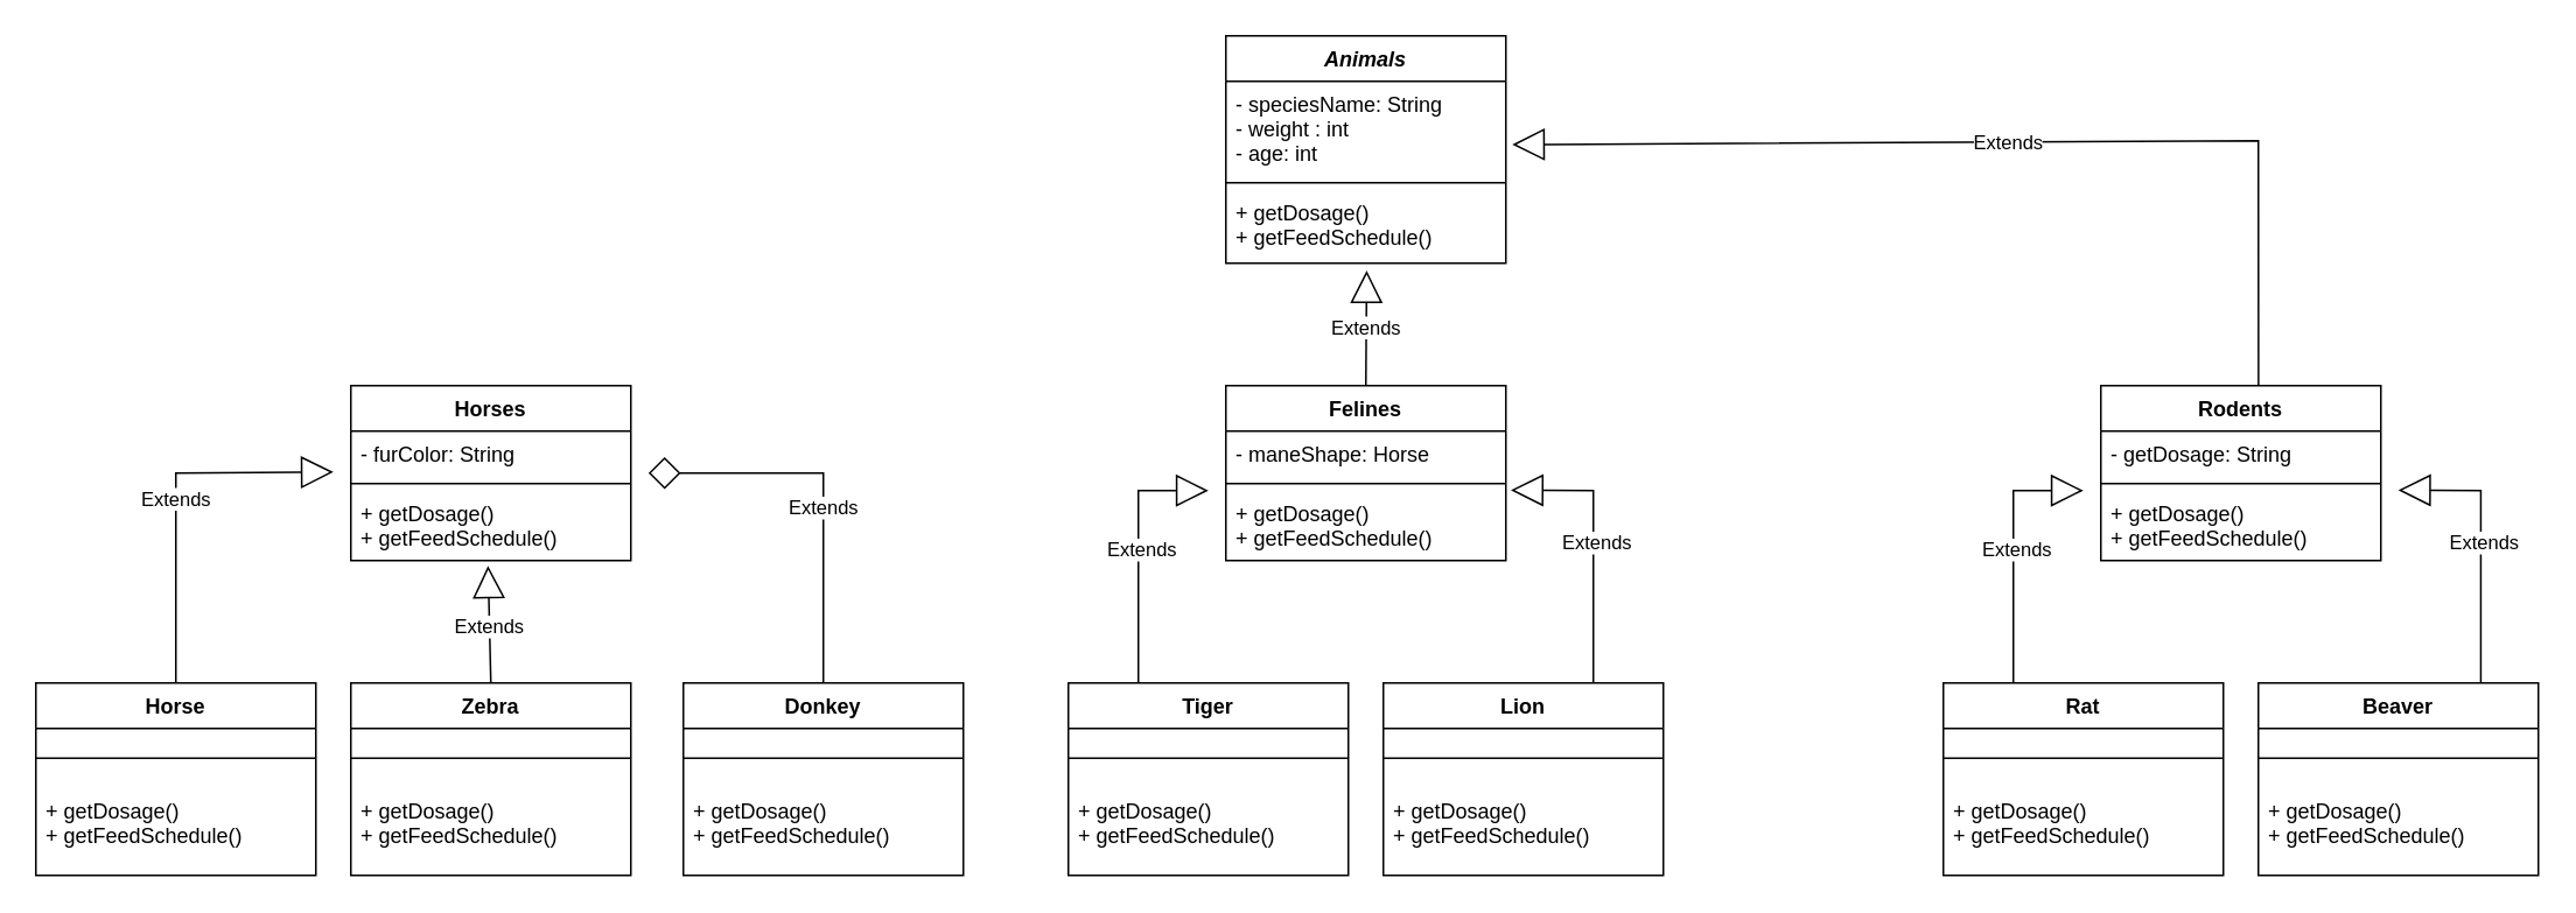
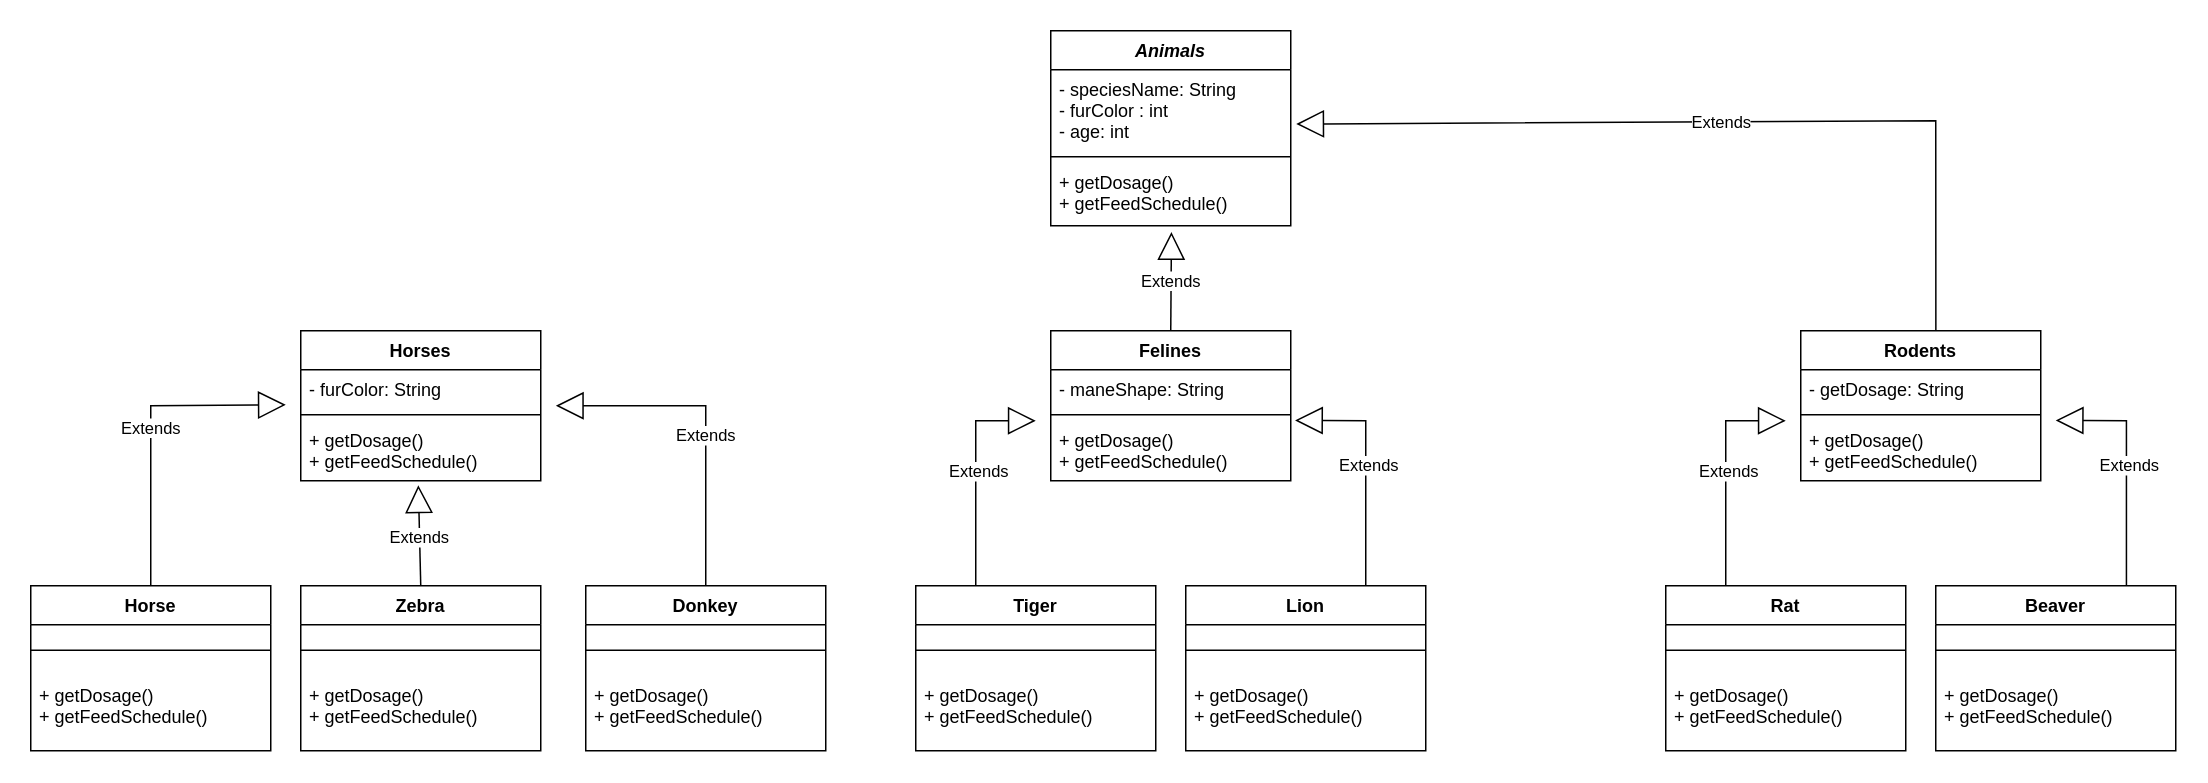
- <mxCell id="3" value="- speciesName: String&#10;- weight : int&#10;- age: int&#10;&#10;" style="text;strokeColor=none;fillColor=none;align=left;verticalAlign=top;spacingLeft=4;spacingRight=4;overflow=hidden;rotatable=0;points=[[0,0.5],[1,0.5]];portConstraint=eastwest;" vertex="1" parent="2"><mxGeometry y="26" width="160" height="54" as="geometry" /></mxCell>
+ <mxCell id="3" value="- speciesName: String&#10;- furColor : int&#10;- age: int&#10;&#10;" style="text;strokeColor=none;fillColor=none;align=left;verticalAlign=top;spacingLeft=4;spacingRight=4;overflow=hidden;rotatable=0;points=[[0,0.5],[1,0.5]];portConstraint=eastwest;" vertex="1" parent="2"><mxGeometry y="26" width="160" height="54" as="geometry" /></mxCell>
- <mxCell id="11" value="- maneShape: Horse" style="text;strokeColor=none;fillColor=none;align=left;verticalAlign=top;spacingLeft=4;spacingRight=4;overflow=hidden;rotatable=0;points=[[0,0.5],[1,0.5]];portConstraint=eastwest;" vertex="1" parent="10"><mxGeometry y="26" width="160" height="26" as="geometry" /></mxCell>
+ <mxCell id="11" value="- maneShape: String" style="text;strokeColor=none;fillColor=none;align=left;verticalAlign=top;spacingLeft=4;spacingRight=4;overflow=hidden;rotatable=0;points=[[0,0.5],[1,0.5]];portConstraint=eastwest;" vertex="1" parent="10"><mxGeometry y="26" width="160" height="26" as="geometry" /></mxCell>
- <mxCell id="43" value="Extends" style="endArrow=diamond;endSize=16;endFill=0;html=1;rounded=0;entryX=1.063;entryY=0.923;entryDx=0;entryDy=0;entryPerimeter=0;exitX=0.5;exitY=0;exitDx=0;exitDy=0;" edge="1" parent="1" source="18" target="7"><mxGeometry x="-0.091" width="160" relative="1" as="geometry"><mxPoint x="640" y="320" as="sourcePoint" /><mxPoint x="800" y="320" as="targetPoint" /><Array as="points"><mxPoint x="470" y="270" /></Array><mxPoint as="offset" /></mxGeometry></mxCell>
+ <mxCell id="43" value="Extends" style="endArrow=block;endSize=16;endFill=0;html=1;rounded=0;entryX=1.063;entryY=0.923;entryDx=0;entryDy=0;entryPerimeter=0;exitX=0.5;exitY=0;exitDx=0;exitDy=0;" edge="1" parent="1" source="18" target="7"><mxGeometry x="-0.091" width="160" relative="1" as="geometry"><mxPoint x="640" y="320" as="sourcePoint" /><mxPoint x="800" y="320" as="targetPoint" /><Array as="points"><mxPoint x="470" y="270" /></Array><mxPoint as="offset" /></mxGeometry></mxCell>
